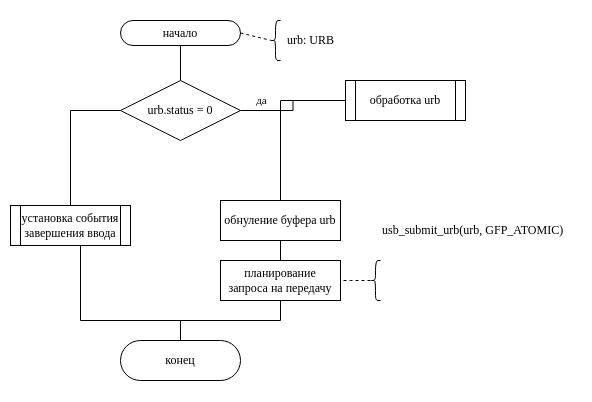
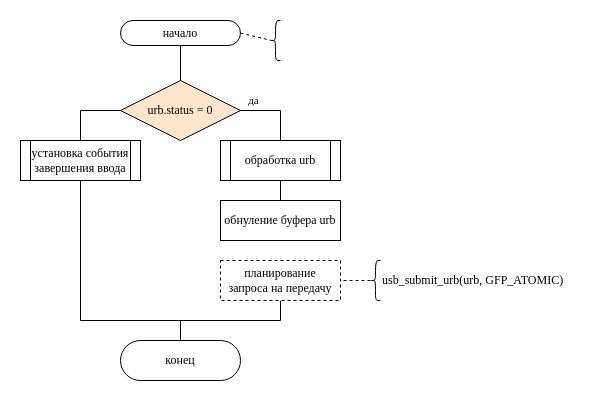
- <mxCell id="7" value="urb: URB" style="text;html=1;strokeColor=none;fillColor=none;align=left;verticalAlign=middle;whiteSpace=wrap;rounded=0;fontStyle=0;fontFamily=Times New Roman;" vertex="1" parent="1"><mxGeometry x="285" y="20" width="115" height="40" as="geometry" /></mxCell>
- <mxCell id="9" value="обработка urb" style="shape=process;whiteSpace=wrap;html=1;backgroundOutline=1;fontFamily=Times New Roman;fontSize=12;fontColor=default;align=center;strokeColor=default;fillColor=default;size=0.083;" vertex="1" parent="1"><mxGeometry x="345" y="80" width="120" height="40" as="geometry" /></mxCell>
+ <mxCell id="9" value="обработка urb" style="shape=process;whiteSpace=wrap;html=1;backgroundOutline=1;fontFamily=Times New Roman;fontSize=12;fontColor=default;align=center;strokeColor=default;fillColor=default;size=0.083;" vertex="1" parent="1"><mxGeometry x="220" y="140" width="120" height="40" as="geometry" /></mxCell>
- <mxCell id="12" value="urb.status = 0" style="rhombus;whiteSpace=wrap;html=1;fontFamily=Times New Roman;" vertex="1" parent="1"><mxGeometry x="120" y="80" width="120" height="60" as="geometry" /></mxCell>
+ <mxCell id="12" value="urb.status = 0" style="rhombus;whiteSpace=wrap;html=1;fontFamily=Times New Roman;fillColor=#ffe6cc;" vertex="1" parent="1"><mxGeometry x="120" y="80" width="120" height="60" as="geometry" /></mxCell>
- <mxCell id="14" value="установка события завершения ввода" style="shape=process;whiteSpace=wrap;html=1;backgroundOutline=1;fontFamily=Times New Roman;fontSize=12;fontColor=default;align=center;strokeColor=default;fillColor=default;size=0.083;" vertex="1" parent="1"><mxGeometry x="10" y="205" width="120" height="40" as="geometry" /></mxCell>
+ <mxCell id="14" value="установка события завершения ввода" style="shape=process;whiteSpace=wrap;html=1;backgroundOutline=1;fontFamily=Times New Roman;fontSize=12;fontColor=default;align=center;strokeColor=default;fillColor=default;size=0.083;" vertex="1" parent="1"><mxGeometry x="20" y="140" width="120" height="40" as="geometry" /></mxCell>
- <mxCell id="21" value="usb_submit_urb(urb, GFP_ATOMIC)" style="text;html=1;strokeColor=none;fillColor=none;align=left;verticalAlign=middle;whiteSpace=wrap;rounded=0;fontStyle=0;fontFamily=Times New Roman;" vertex="1" parent="1"><mxGeometry x="380" y="210" width="190" height="40" as="geometry" /></mxCell>
+ <mxCell id="21" value="usb_submit_urb(urb, GFP_ATOMIC)" style="text;html=1;strokeColor=none;fillColor=none;align=left;verticalAlign=middle;whiteSpace=wrap;rounded=0;fontStyle=0;fontFamily=Times New Roman;" vertex="1" parent="1"><mxGeometry x="380" y="260" width="190" height="40" as="geometry" /></mxCell>
- <mxCell id="15" style="edgeStyle=orthogonalEdgeStyle;rounded=0;orthogonalLoop=1;jettySize=auto;html=1;fontFamily=Times New Roman;endArrow=none;endFill=0;" edge="1" parent="1" source="16" target="18"><mxGeometry relative="1" as="geometry" /></mxCell>
- <mxCell id="18" value="планирование&lt;br&gt;запроса на передачу" style="rounded=0;whiteSpace=wrap;html=1;fontFamily=Times New Roman;fontSize=12;fontColor=default;align=center;strokeColor=default;fillColor=default;" vertex="1" parent="1"><mxGeometry x="220" y="260" width="120" height="40" as="geometry" /></mxCell>
+ <mxCell id="18" value="планирование&lt;br&gt;запроса на передачу" style="rounded=0;whiteSpace=wrap;html=1;fontFamily=Times New Roman;fontSize=12;fontColor=default;align=center;strokeColor=default;fillColor=default;dashed=1;" vertex="1" parent="1"><mxGeometry x="220" y="260" width="120" height="40" as="geometry" /></mxCell>
